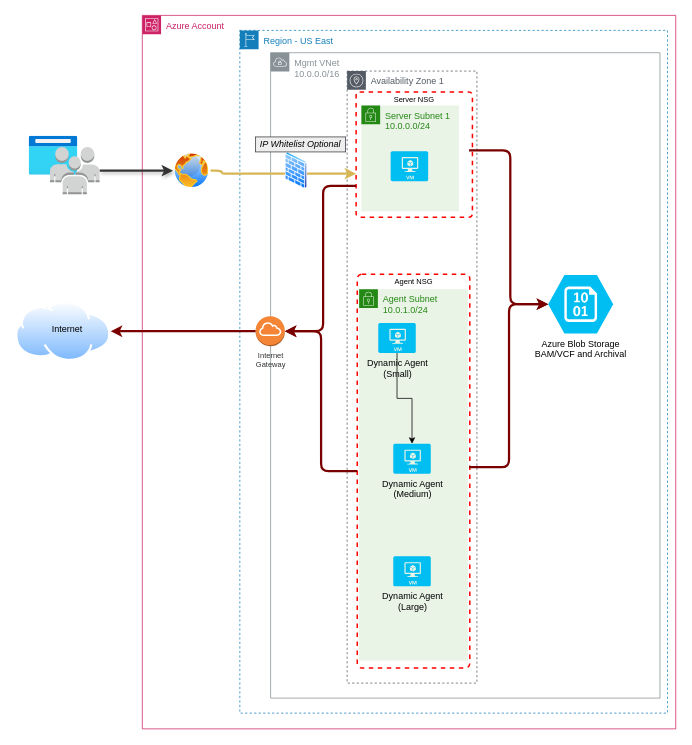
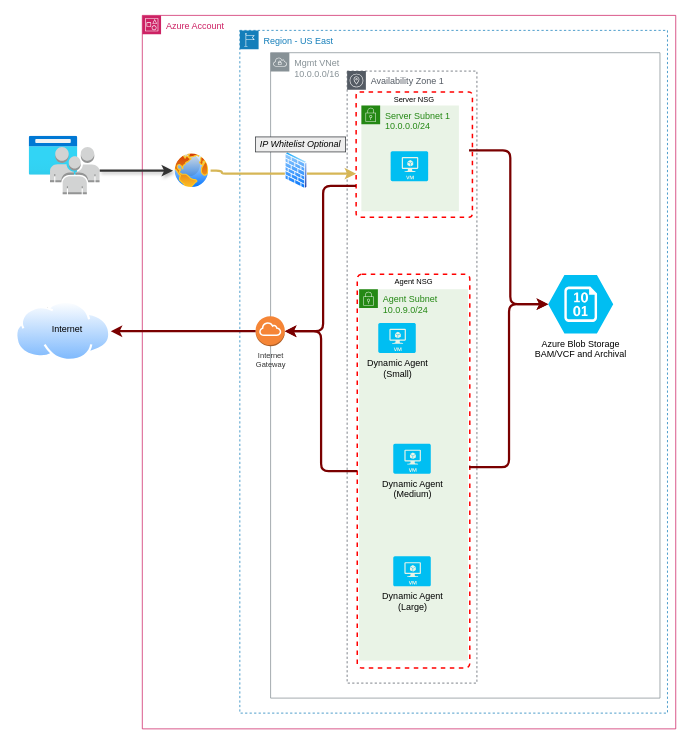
- <mxCell id="9" value="Agent Subnet&lt;br&gt;10.0.1.0/24" style="points=[[0,0],[0.25,0],[0.5,0],[0.75,0],[1,0],[1,0.25],[1,0.5],[1,0.75],[1,1],[0.75,1],[0.5,1],[0.25,1],[0,1],[0,0.75],[0,0.5],[0,0.25]];outlineConnect=0;gradientColor=none;html=1;whiteSpace=wrap;fontSize=12;fontStyle=0;container=1;pointerEvents=0;collapsible=0;recursiveResize=0;shape=mxgraph.aws4.group;grIcon=mxgraph.aws4.group_security_group;grStroke=0;strokeColor=#248814;fillColor=#E9F3E6;verticalAlign=top;align=left;spacingLeft=30;fontColor=#248814;dashed=0;" parent="3" vertex="1"><mxGeometry x="289" y="365" width="145" height="495" as="geometry" /></mxCell>
+ <mxCell id="9" value="Agent Subnet&lt;br&gt;10.0.9.0/24" style="points=[[0,0],[0.25,0],[0.5,0],[0.75,0],[1,0],[1,0.25],[1,0.5],[1,0.75],[1,1],[0.75,1],[0.5,1],[0.25,1],[0,1],[0,0.75],[0,0.5],[0,0.25]];outlineConnect=0;gradientColor=none;html=1;whiteSpace=wrap;fontSize=12;fontStyle=0;container=1;pointerEvents=0;collapsible=0;recursiveResize=0;shape=mxgraph.aws4.group;grIcon=mxgraph.aws4.group_security_group;grStroke=0;strokeColor=#248814;fillColor=#E9F3E6;verticalAlign=top;align=left;spacingLeft=30;fontColor=#248814;dashed=0;" parent="3" vertex="1"><mxGeometry x="289" y="365" width="145" height="495" as="geometry" /></mxCell>
- <mxCell id="19" value="" style="edgeStyle=orthogonalEdgeStyle;rounded=0;orthogonalLoop=1;jettySize=auto;html=1;" edge="1" parent="3" source="20" target="21"><mxGeometry relative="1" as="geometry" /></mxCell>
